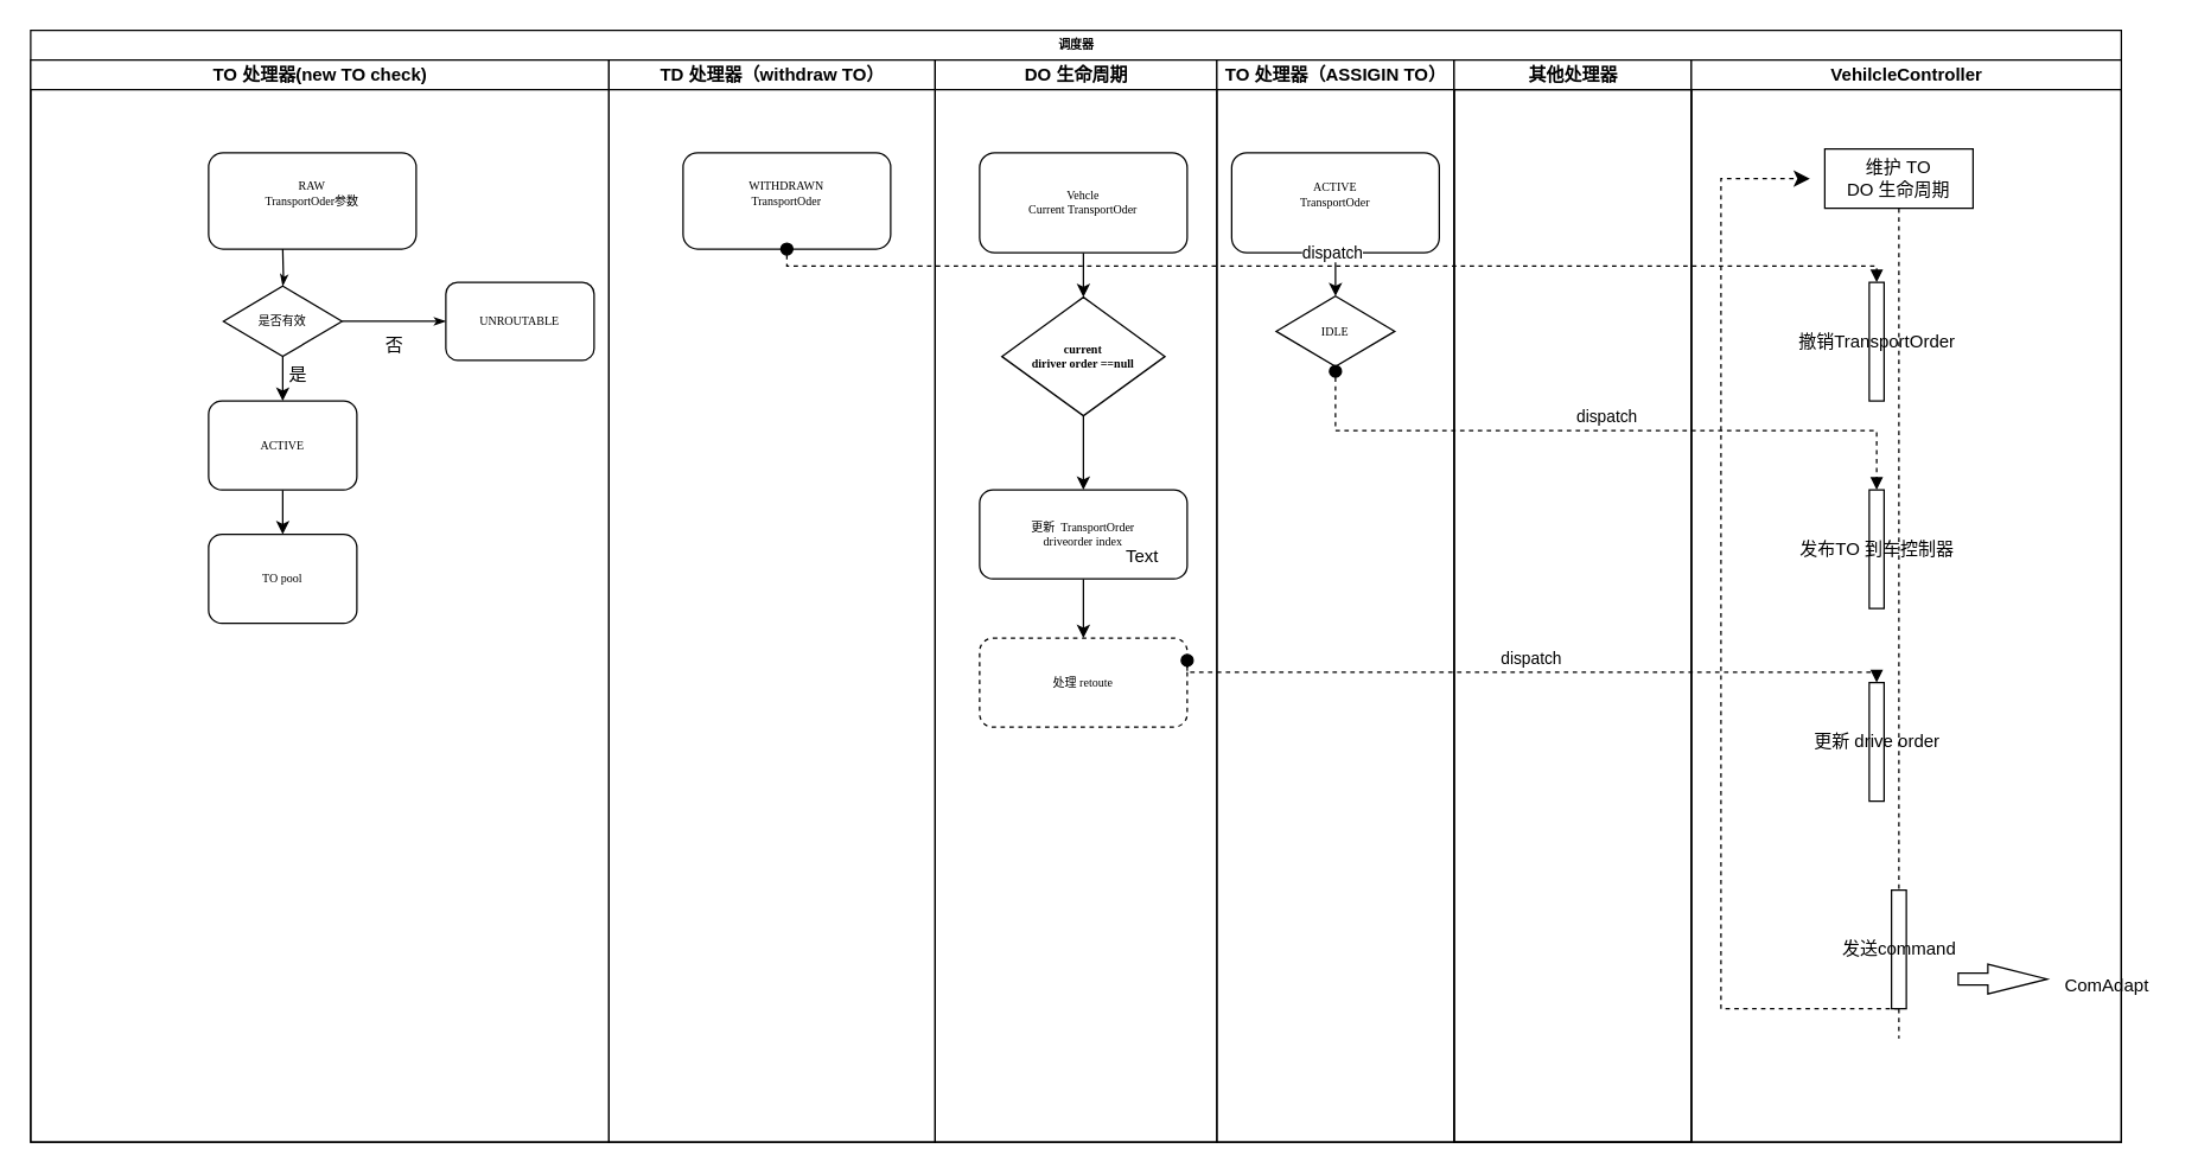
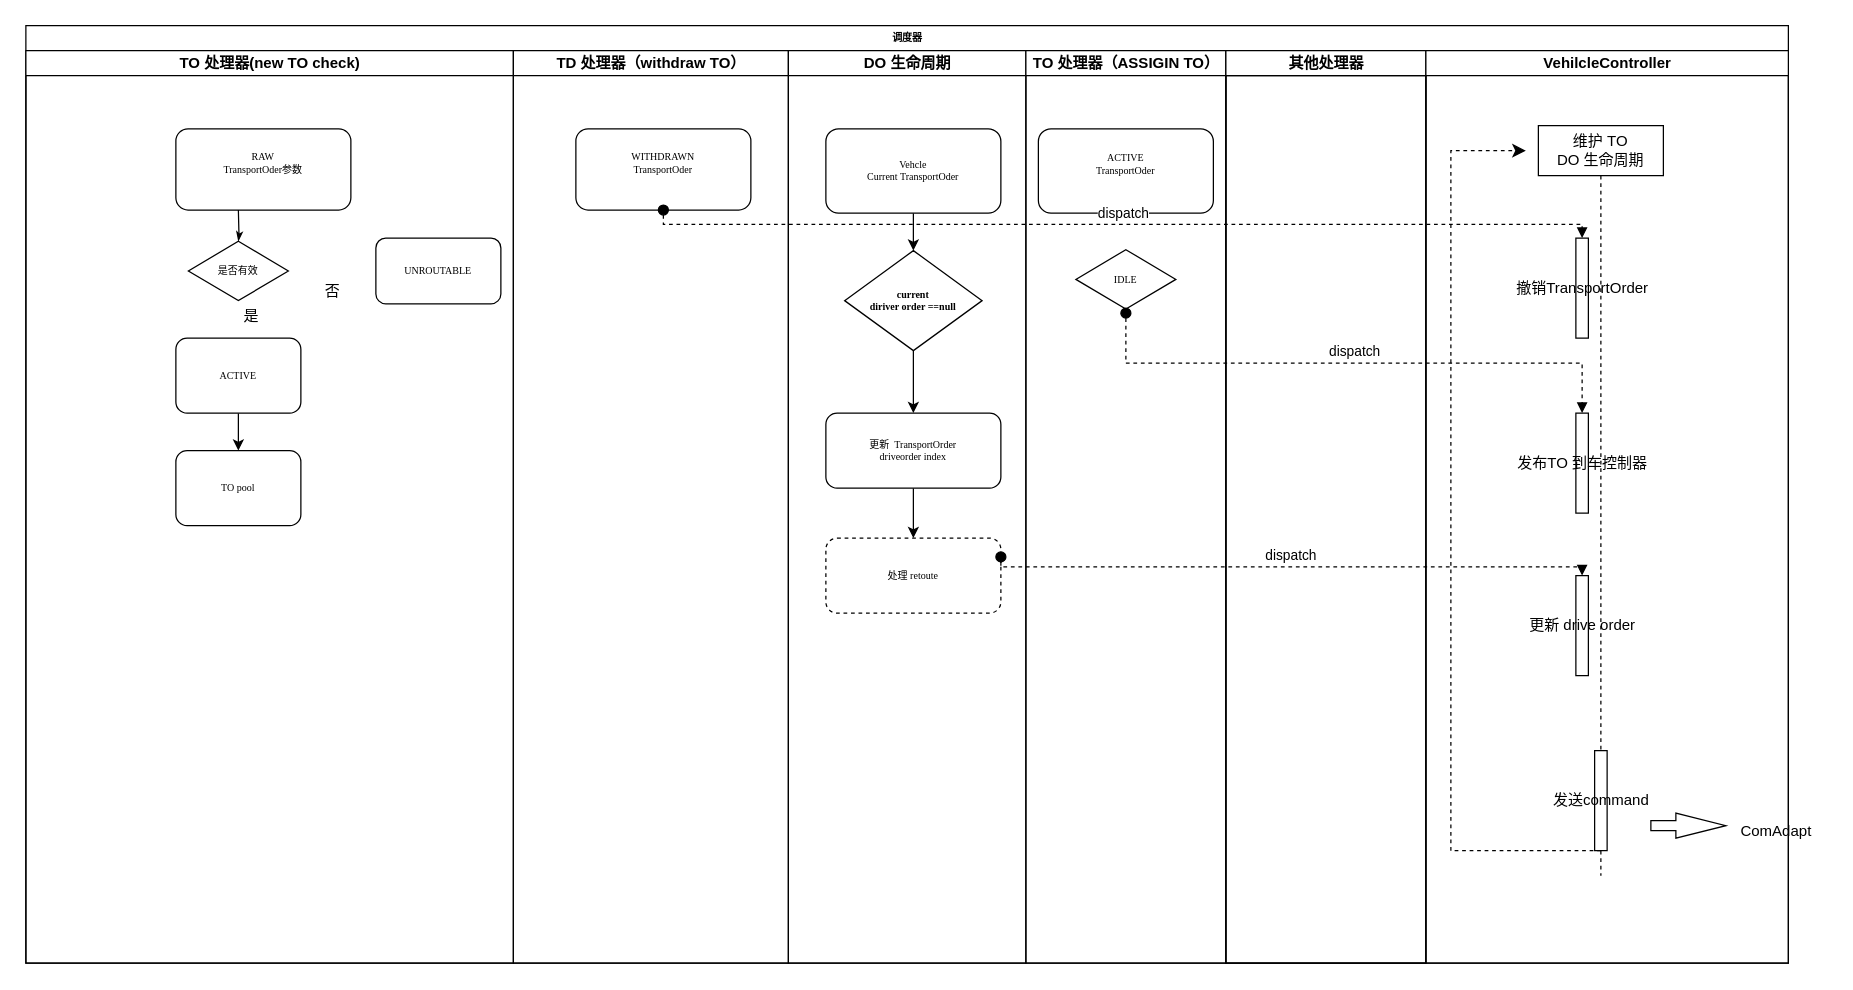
- <mxCell id="28" value="" style="endArrow=classic;html=1;rounded=0;exitX=0.5;exitY=1;exitDx=0;exitDy=0;entryX=0.5;entryY=0;entryDx=0;entryDy=0;" edge="1" parent="24" source="25" target="26"><mxGeometry width="50" height="50" relative="1" as="geometry"><mxPoint x="-340" y="560" as="sourcePoint" /><mxPoint x="-70" y="160" as="targetPoint" /></mxGeometry></mxCell>
- <mxCell id="9" style="edgeStyle=orthogonalEdgeStyle;rounded=1;html=1;labelBackgroundColor=none;startArrow=none;startFill=0;startSize=5;endArrow=classicThin;endFill=1;endSize=5;jettySize=auto;orthogonalLoop=1;strokeWidth=1;fontFamily=Verdana;fontSize=8" parent="3" source="6" target="7" edge="1"><mxGeometry relative="1" as="geometry" /></mxCell>
- <mxCell id="5" value="" style="edgeStyle=orthogonalEdgeStyle;rounded=0;orthogonalLoop=1;jettySize=auto;html=1;" edge="1" parent="3" source="6" target="11"><mxGeometry relative="1" as="geometry"><Array as="points"><mxPoint x="170" y="220" /><mxPoint x="170" y="220" /></Array></mxGeometry></mxCell>
- <mxCell id="43" value="Text" style="text;strokeColor=none;align=center;fillColor=none;html=1;verticalAlign=middle;whiteSpace=wrap;rounded=0;" vertex="1" parent="1"><mxGeometry x="740" y="360" width="60" height="30" as="geometry" /></mxCell>
